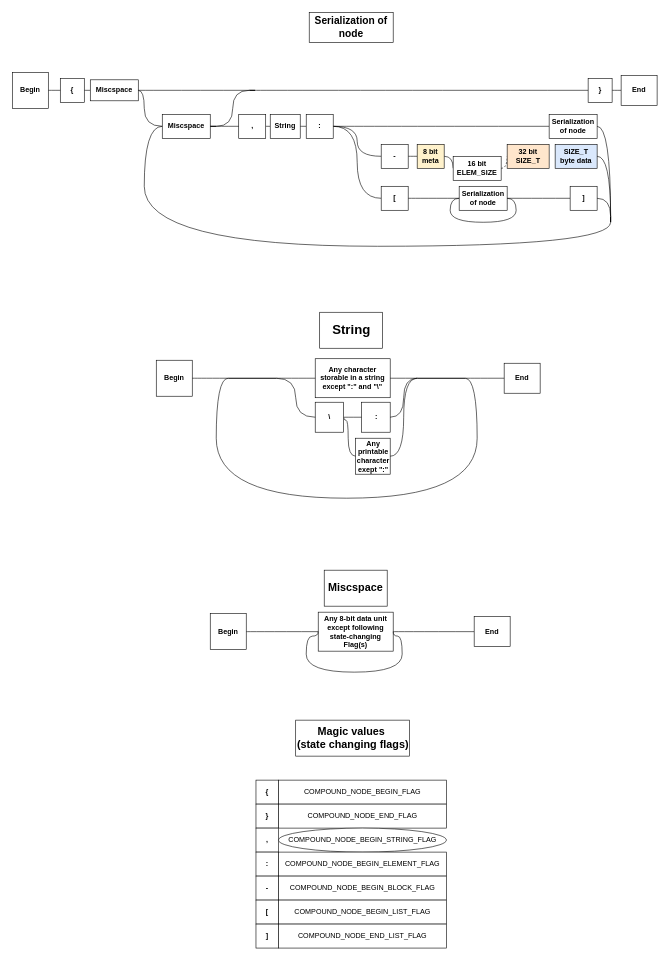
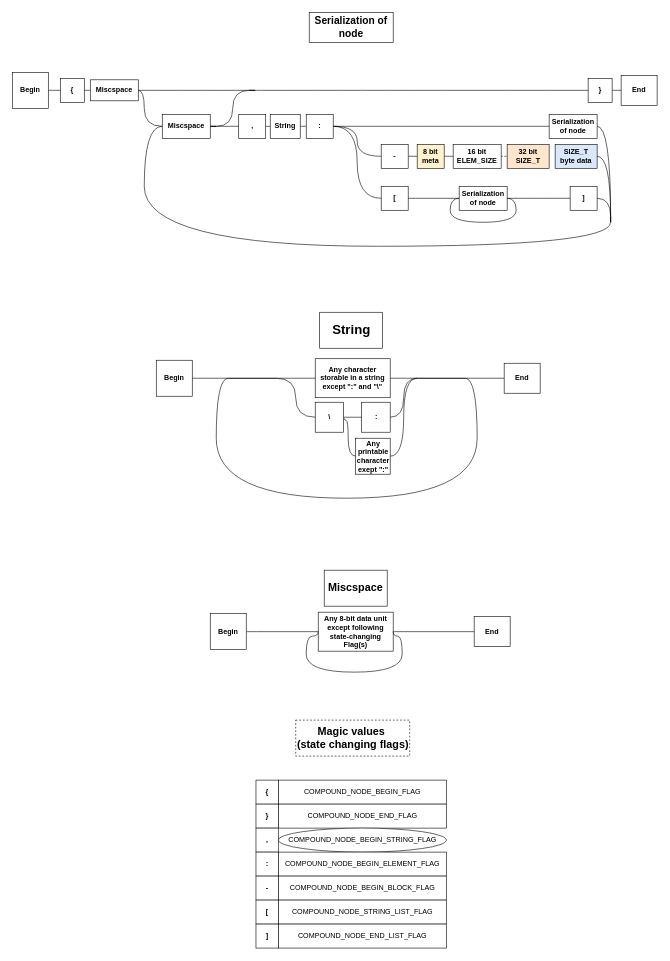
- <mxCell id="24" value="&lt;b&gt;16 bit ELEM_SIZE&lt;br&gt;&lt;/b&gt;" style="rounded=0;whiteSpace=wrap;html=1;" vertex="1" parent="1"><mxGeometry x="755" y="260" width="80" height="40" as="geometry" /></mxCell>
+ <mxCell id="24" value="&lt;b&gt;16 bit ELEM_SIZE&lt;br&gt;&lt;/b&gt;" style="rounded=0;whiteSpace=wrap;html=1;" vertex="1" parent="1"><mxGeometry x="755" y="240" width="80" height="40" as="geometry" /></mxCell>
- <mxCell id="74" value="&lt;div&gt;&lt;font size=&quot;1&quot;&gt;&lt;b style=&quot;font-size: 18px;&quot;&gt;Magic values&amp;nbsp;&lt;/b&gt;&lt;/font&gt;&lt;/div&gt;&lt;div&gt;&lt;font size=&quot;1&quot;&gt;&lt;b style=&quot;font-size: 18px;&quot;&gt;(state changing flags)&lt;/b&gt;&lt;/font&gt;&lt;/div&gt;" style="rounded=0;whiteSpace=wrap;html=1;" vertex="1" parent="1"><mxGeometry x="492.5" y="1200" width="190" height="60" as="geometry" /></mxCell>
+ <mxCell id="74" value="&lt;div&gt;&lt;font size=&quot;1&quot;&gt;&lt;b style=&quot;font-size: 18px;&quot;&gt;Magic values&amp;nbsp;&lt;/b&gt;&lt;/font&gt;&lt;/div&gt;&lt;div&gt;&lt;font size=&quot;1&quot;&gt;&lt;b style=&quot;font-size: 18px;&quot;&gt;(state changing flags)&lt;/b&gt;&lt;/font&gt;&lt;/div&gt;" style="rounded=0;whiteSpace=wrap;html=1;dashed=1;" vertex="1" parent="1"><mxGeometry x="492.5" y="1200" width="190" height="60" as="geometry" /></mxCell>
- <mxCell id="86" value="COMPOUND_NODE_BEGIN_LIST_FLAG" style="rounded=0;whiteSpace=wrap;html=1;" vertex="1" parent="1"><mxGeometry x="463.75" y="1500" width="280" height="40" as="geometry" /></mxCell>
+ <mxCell id="86" value="COMPOUND_NODE_STRING_LIST_FLAG" style="rounded=0;whiteSpace=wrap;html=1;" vertex="1" parent="1"><mxGeometry x="463.75" y="1500" width="280" height="40" as="geometry" /></mxCell>
